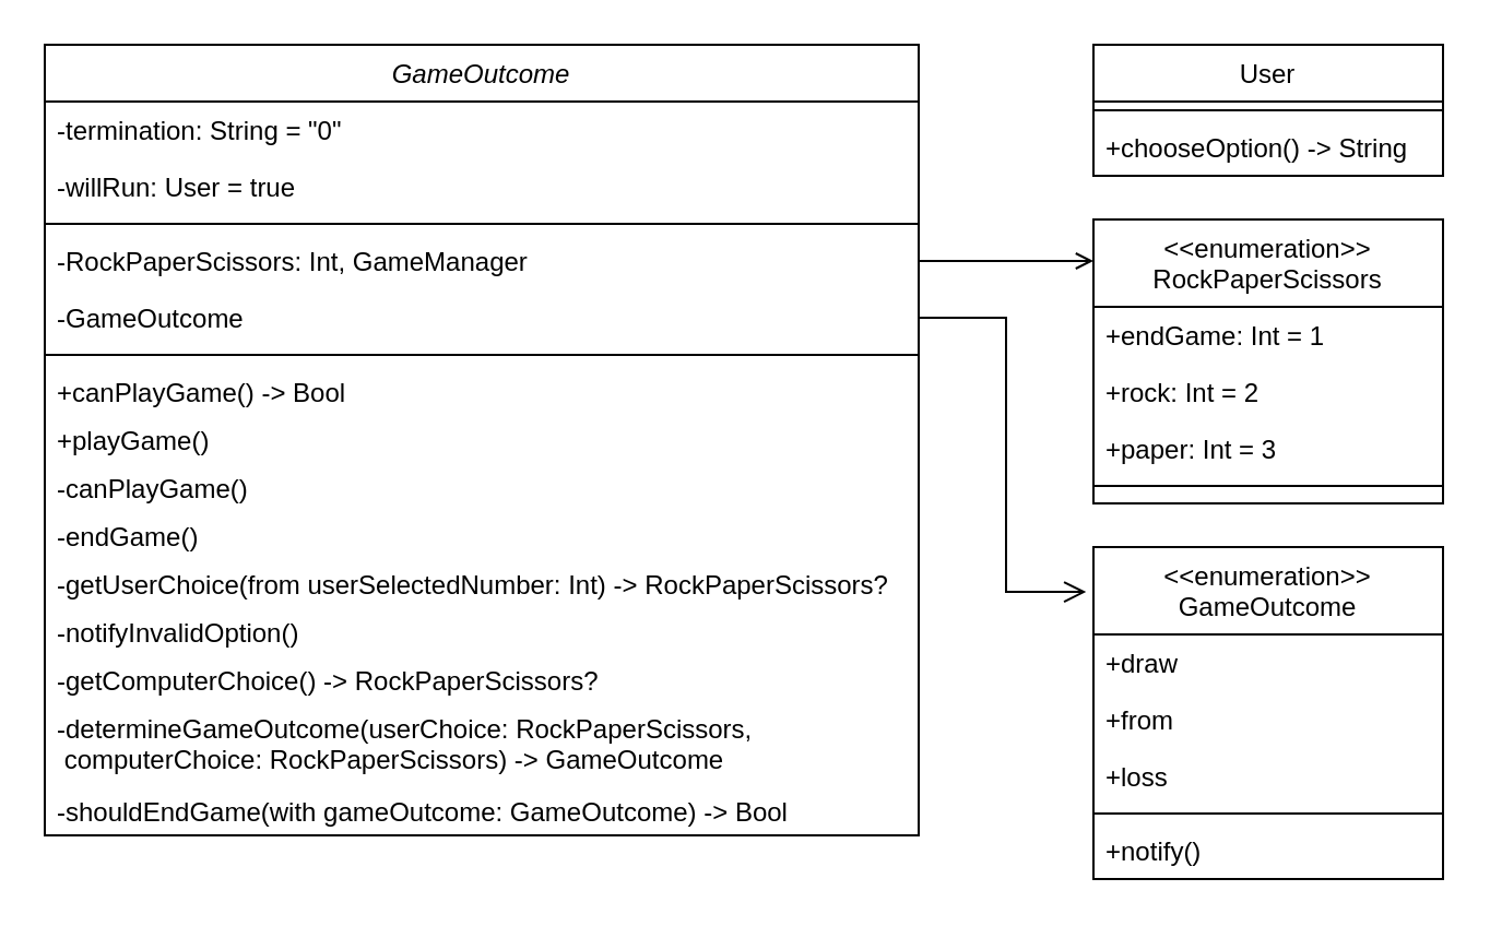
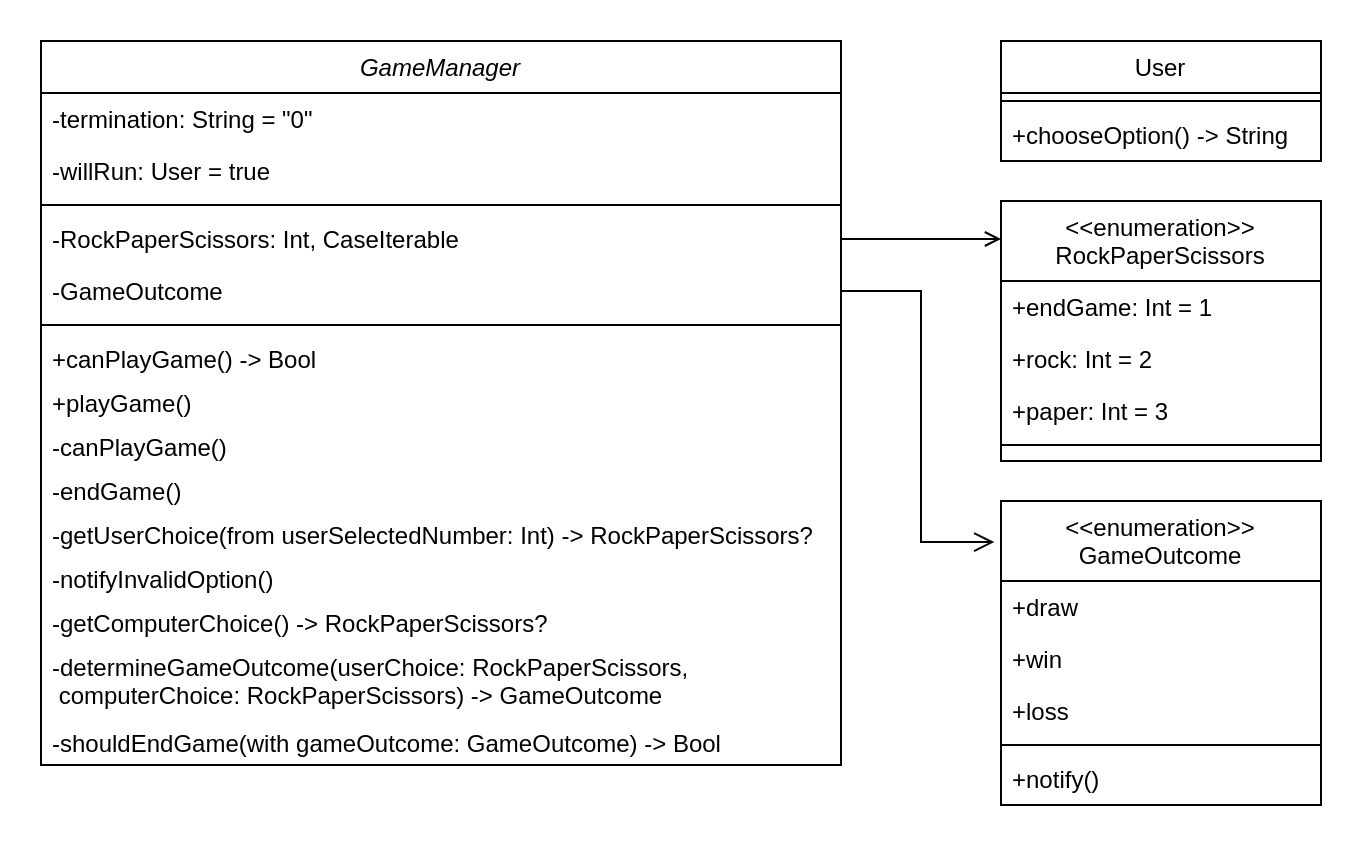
- <mxCell id="2" value="GameOutcome" style="swimlane;fontStyle=2;align=center;verticalAlign=top;childLayout=stackLayout;horizontal=1;startSize=26;horizontalStack=0;resizeParent=1;resizeLast=0;collapsible=1;marginBottom=0;rounded=0;shadow=0;strokeWidth=1;" parent="1" vertex="1"><mxGeometry x="20" y="20" width="400" height="362" as="geometry"><mxRectangle x="230" y="140" width="160" height="26" as="alternateBounds" /></mxGeometry></mxCell>
+ <mxCell id="2" value="GameManager" style="swimlane;fontStyle=2;align=center;verticalAlign=top;childLayout=stackLayout;horizontal=1;startSize=26;horizontalStack=0;resizeParent=1;resizeLast=0;collapsible=1;marginBottom=0;rounded=0;shadow=0;strokeWidth=1;" parent="1" vertex="1"><mxGeometry x="20" y="20" width="400" height="362" as="geometry"><mxRectangle x="230" y="140" width="160" height="26" as="alternateBounds" /></mxGeometry></mxCell>
- <mxCell id="6" value="-RockPaperScissors: Int, GameManager" style="text;align=left;verticalAlign=top;spacingLeft=4;spacingRight=4;overflow=hidden;rotatable=0;points=[[0,0.5],[1,0.5]];portConstraint=eastwest;strokeColor=none;" parent="2" vertex="1"><mxGeometry y="86" width="400" height="26" as="geometry" /></mxCell>
+ <mxCell id="6" value="-RockPaperScissors: Int, CaseIterable" style="text;align=left;verticalAlign=top;spacingLeft=4;spacingRight=4;overflow=hidden;rotatable=0;points=[[0,0.5],[1,0.5]];portConstraint=eastwest;strokeColor=none;" parent="2" vertex="1"><mxGeometry y="86" width="400" height="26" as="geometry" /></mxCell>
- <mxCell id="28" value="+from" style="text;align=left;verticalAlign=top;spacingLeft=4;spacingRight=4;overflow=hidden;rotatable=0;points=[[0,0.5],[1,0.5]];portConstraint=eastwest;" parent="26" vertex="1"><mxGeometry y="66" width="160" height="26" as="geometry" /></mxCell>
+ <mxCell id="28" value="+win" style="text;align=left;verticalAlign=top;spacingLeft=4;spacingRight=4;overflow=hidden;rotatable=0;points=[[0,0.5],[1,0.5]];portConstraint=eastwest;" parent="26" vertex="1"><mxGeometry y="66" width="160" height="26" as="geometry" /></mxCell>
